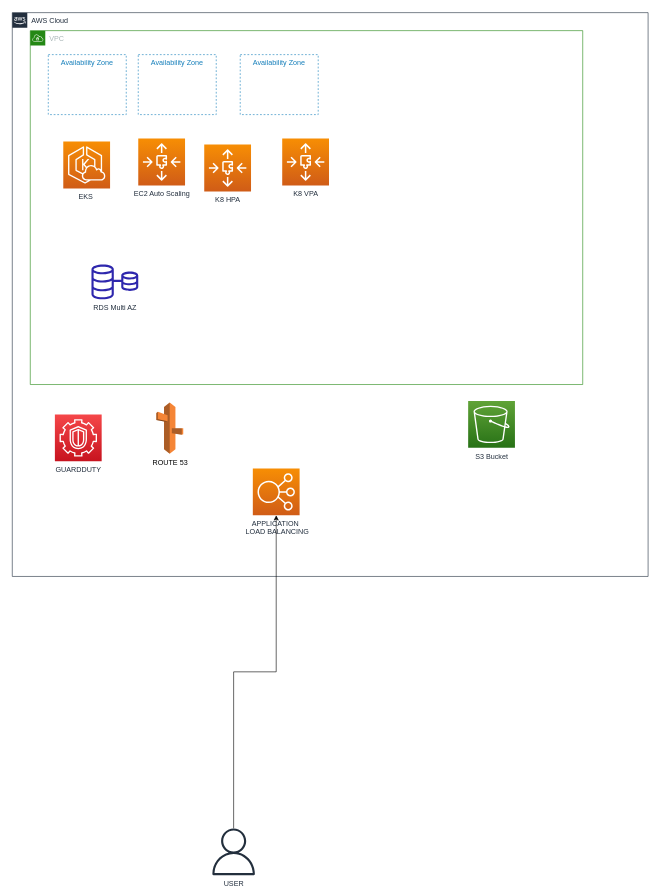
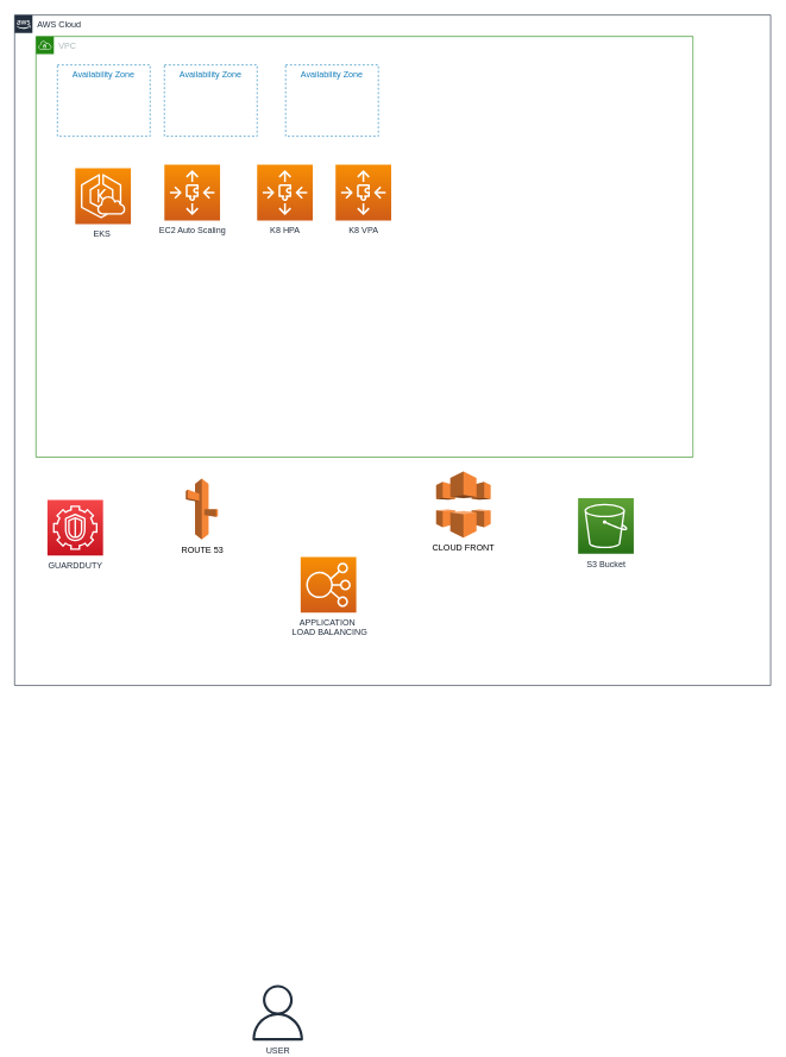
- <mxCell id="12" value="K8 HPA" style="sketch=0;points=[[0,0,0],[0.25,0,0],[0.5,0,0],[0.75,0,0],[1,0,0],[0,1,0],[0.25,1,0],[0.5,1,0],[0.75,1,0],[1,1,0],[0,0.25,0],[0,0.5,0],[0,0.75,0],[1,0.25,0],[1,0.5,0],[1,0.75,0]];outlineConnect=0;fontColor=#232F3E;gradientColor=#F78E04;gradientDirection=north;fillColor=#D05C17;strokeColor=#ffffff;dashed=0;verticalLabelPosition=bottom;verticalAlign=top;align=center;html=1;fontSize=12;fontStyle=0;aspect=fixed;shape=mxgraph.aws4.resourceIcon;resIcon=mxgraph.aws4.auto_scaling3;" vertex="1" parent="5"><mxGeometry x="290" y="190" width="78" height="78" as="geometry" /></mxCell>
+ <mxCell id="12" value="K8 HPA" style="sketch=0;points=[[0,0,0],[0.25,0,0],[0.5,0,0],[0.75,0,0],[1,0,0],[0,1,0],[0.25,1,0],[0.5,1,0],[0.75,1,0],[1,1,0],[0,0.25,0],[0,0.5,0],[0,0.75,0],[1,0.25,0],[1,0.5,0],[1,0.75,0]];outlineConnect=0;fontColor=#232F3E;gradientColor=#F78E04;gradientDirection=north;fillColor=#D05C17;strokeColor=#ffffff;dashed=0;verticalLabelPosition=bottom;verticalAlign=top;align=center;html=1;fontSize=12;fontStyle=0;aspect=fixed;shape=mxgraph.aws4.resourceIcon;resIcon=mxgraph.aws4.auto_scaling3;" vertex="1" parent="5"><mxGeometry x="310" y="180" width="78" height="78" as="geometry" /></mxCell>
- <mxCell id="11" value="RDS Multi AZ" style="sketch=0;outlineConnect=0;fontColor=#232F3E;gradientColor=none;fillColor=#2E27AD;strokeColor=none;dashed=0;verticalLabelPosition=bottom;verticalAlign=top;align=center;html=1;fontSize=12;fontStyle=0;aspect=fixed;pointerEvents=1;shape=mxgraph.aws4.rds_multi_az;" vertex="1" parent="5"><mxGeometry x="102" y="390" width="78" height="58" as="geometry" /></mxCell>
+ <mxCell id="15" value="CLOUD FRONT" style="outlineConnect=0;dashed=0;verticalLabelPosition=bottom;verticalAlign=top;align=center;html=1;shape=mxgraph.aws3.cloudfront;fillColor=#F58536;gradientColor=none;" vertex="1" parent="2"><mxGeometry x="591" y="640" width="76.5" height="93" as="geometry" /></mxCell>
- <mxCell id="16" value="S3 Bucket" style="sketch=0;points=[[0,0,0],[0.25,0,0],[0.5,0,0],[0.75,0,0],[1,0,0],[0,1,0],[0.25,1,0],[0.5,1,0],[0.75,1,0],[1,1,0],[0,0.25,0],[0,0.5,0],[0,0.75,0],[1,0.25,0],[1,0.5,0],[1,0.75,0]];outlineConnect=0;fontColor=#232F3E;gradientColor=#60A337;gradientDirection=north;fillColor=#277116;strokeColor=#ffffff;dashed=0;verticalLabelPosition=bottom;verticalAlign=top;align=center;html=1;fontSize=12;fontStyle=0;aspect=fixed;shape=mxgraph.aws4.resourceIcon;resIcon=mxgraph.aws4.s3;" vertex="1" parent="2"><mxGeometry x="760" y="647.5" width="78" height="78" as="geometry" /></mxCell>
+ <mxCell id="16" value="S3 Bucket" style="sketch=0;points=[[0,0,0],[0.25,0,0],[0.5,0,0],[0.75,0,0],[1,0,0],[0,1,0],[0.25,1,0],[0.5,1,0],[0.75,1,0],[1,1,0],[0,0.25,0],[0,0.5,0],[0,0.75,0],[1,0.25,0],[1,0.5,0],[1,0.75,0]];outlineConnect=0;fontColor=#232F3E;gradientColor=#60A337;gradientDirection=north;fillColor=#277116;strokeColor=#ffffff;dashed=0;verticalLabelPosition=bottom;verticalAlign=top;align=center;html=1;fontSize=12;fontStyle=0;aspect=fixed;shape=mxgraph.aws4.resourceIcon;resIcon=mxgraph.aws4.s3;" vertex="1" parent="2"><mxGeometry x="790" y="677.5" width="78" height="78" as="geometry" /></mxCell>
- <mxCell id="4" value="GUARDDUTY" style="sketch=0;points=[[0,0,0],[0.25,0,0],[0.5,0,0],[0.75,0,0],[1,0,0],[0,1,0],[0.25,1,0],[0.5,1,0],[0.75,1,0],[1,1,0],[0,0.25,0],[0,0.5,0],[0,0.75,0],[1,0.25,0],[1,0.5,0],[1,0.75,0]];outlineConnect=0;fontColor=#232F3E;gradientColor=#F54749;gradientDirection=north;fillColor=#C7131F;strokeColor=#ffffff;dashed=0;verticalLabelPosition=bottom;verticalAlign=top;align=center;html=1;fontSize=12;fontStyle=0;aspect=fixed;shape=mxgraph.aws4.resourceIcon;resIcon=mxgraph.aws4.guardduty;" vertex="1" parent="2"><mxGeometry x="71" y="670" width="78" height="78" as="geometry" /></mxCell>
+ <mxCell id="4" value="GUARDDUTY" style="sketch=0;points=[[0,0,0],[0.25,0,0],[0.5,0,0],[0.75,0,0],[1,0,0],[0,1,0],[0.25,1,0],[0.5,1,0],[0.75,1,0],[1,1,0],[0,0.25,0],[0,0.5,0],[0,0.75,0],[1,0.25,0],[1,0.5,0],[1,0.75,0]];outlineConnect=0;fontColor=#232F3E;gradientColor=#F54749;gradientDirection=north;fillColor=#C7131F;strokeColor=#ffffff;dashed=0;verticalLabelPosition=bottom;verticalAlign=top;align=center;html=1;fontSize=12;fontStyle=0;aspect=fixed;shape=mxgraph.aws4.resourceIcon;resIcon=mxgraph.aws4.guardduty;" vertex="1" parent="2"><mxGeometry x="46" y="680" width="78" height="78" as="geometry" /></mxCell>
- <mxCell id="18" style="edgeStyle=orthogonalEdgeStyle;rounded=0;orthogonalLoop=1;jettySize=auto;html=1;" edge="1" parent="1" source="19" target="14"><mxGeometry relative="1" as="geometry" /></mxCell>
